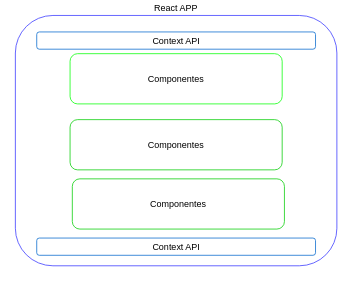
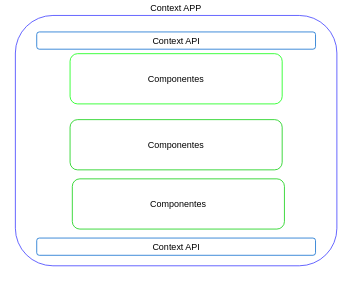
- <mxCell id="2" value="React APP" style="rounded=1;whiteSpace=wrap;html=1;labelPosition=center;verticalLabelPosition=top;align=center;verticalAlign=bottom;strokeColor=#3333FF;" vertex="1" parent="1"><mxGeometry x="20" y="20" width="429" height="334" as="geometry" /></mxCell>
+ <mxCell id="2" value="Context APP" style="rounded=1;whiteSpace=wrap;html=1;labelPosition=center;verticalLabelPosition=top;align=center;verticalAlign=bottom;strokeColor=#3333FF;" vertex="1" parent="1"><mxGeometry x="20" y="20" width="429" height="334" as="geometry" /></mxCell>
